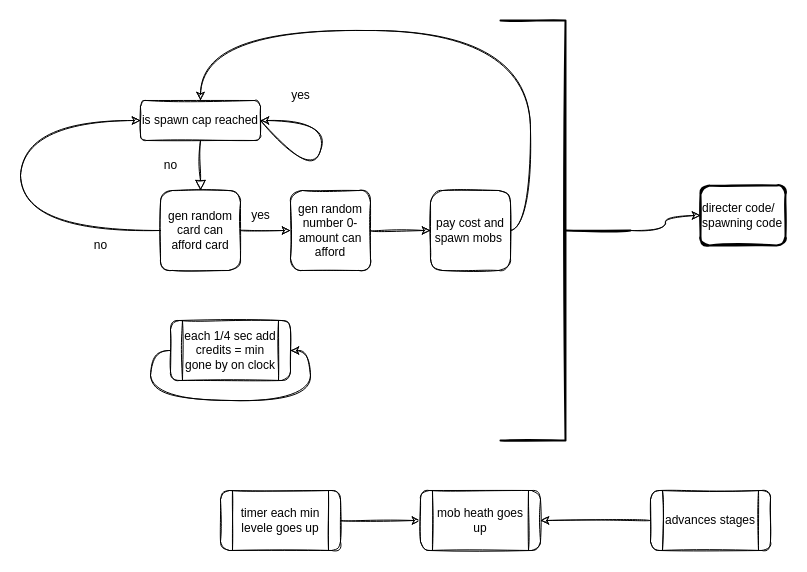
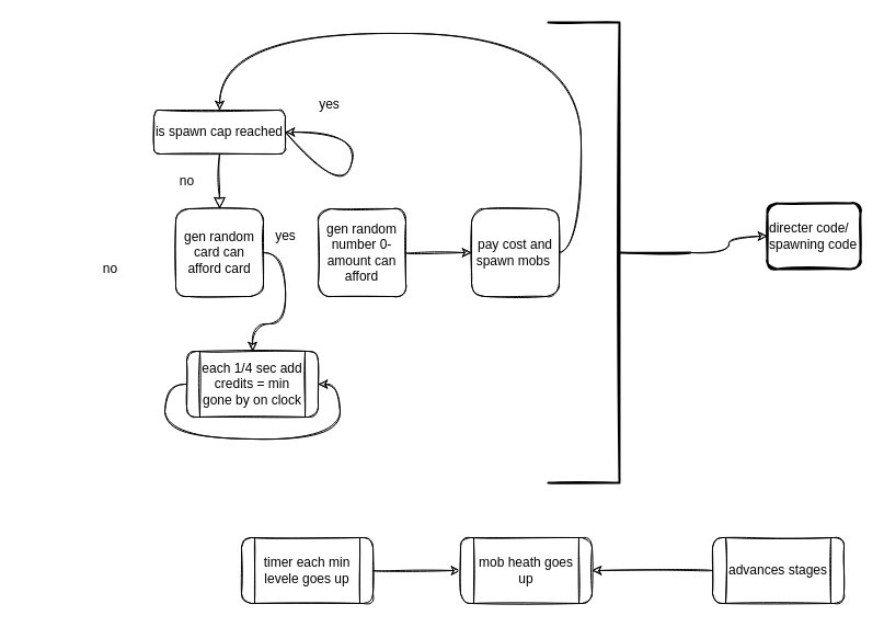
- <mxCell id="9" value="" style="endArrow=classic;html=1;rounded=1;entryX=0;entryY=0.5;entryDx=0;entryDy=0;exitX=0;exitY=0.5;exitDx=0;exitDy=0;sketch=1;curved=1;" parent="1" source="7" target="3" edge="1"><mxGeometry width="50" height="50" relative="1" as="geometry"><mxPoint x="110" y="380" as="sourcePoint" /><mxPoint x="160" y="330" as="targetPoint" /><Array as="points"><mxPoint x="20" y="230" /><mxPoint x="20" y="120" /></Array></mxGeometry></mxCell>
- <mxCell id="6" style="edgeStyle=orthogonalEdgeStyle;rounded=1;orthogonalLoop=1;jettySize=auto;html=1;exitX=1;exitY=0.5;exitDx=0;exitDy=0;sketch=1;curved=1;" parent="1" source="7" target="11" edge="1"><mxGeometry relative="1" as="geometry"><mxPoint x="330" y="230" as="targetPoint" /></mxGeometry></mxCell>
+ <mxCell id="6" style="edgeStyle=orthogonalEdgeStyle;rounded=1;orthogonalLoop=1;jettySize=auto;html=1;exitX=1;exitY=0.5;exitDx=0;exitDy=0;sketch=1;curved=1;" parent="1" source="7" target="15" edge="1"><mxGeometry relative="1" as="geometry"><mxPoint x="330" y="230" as="targetPoint" /></mxGeometry></mxCell>
